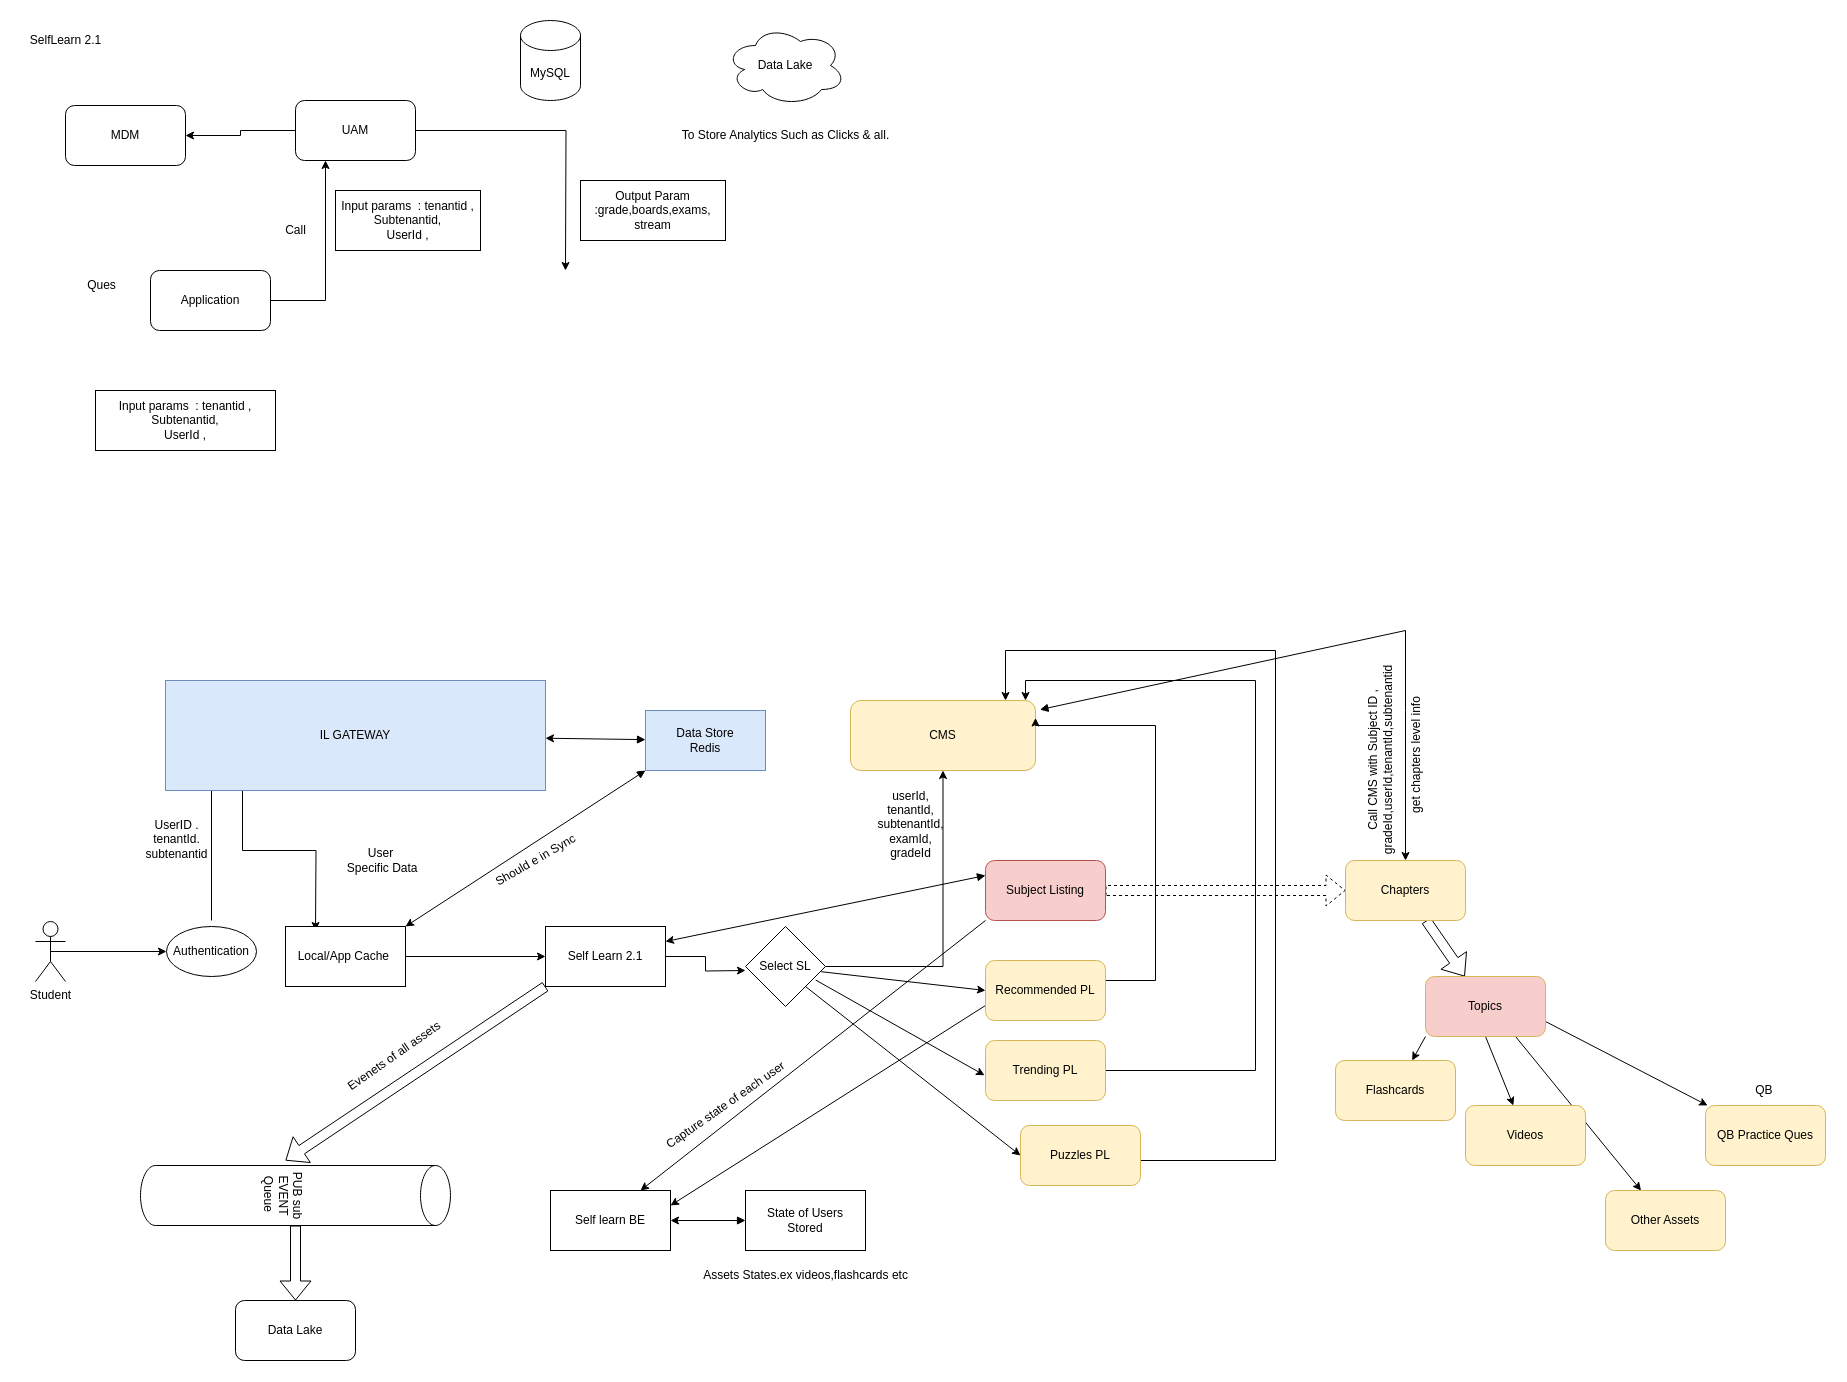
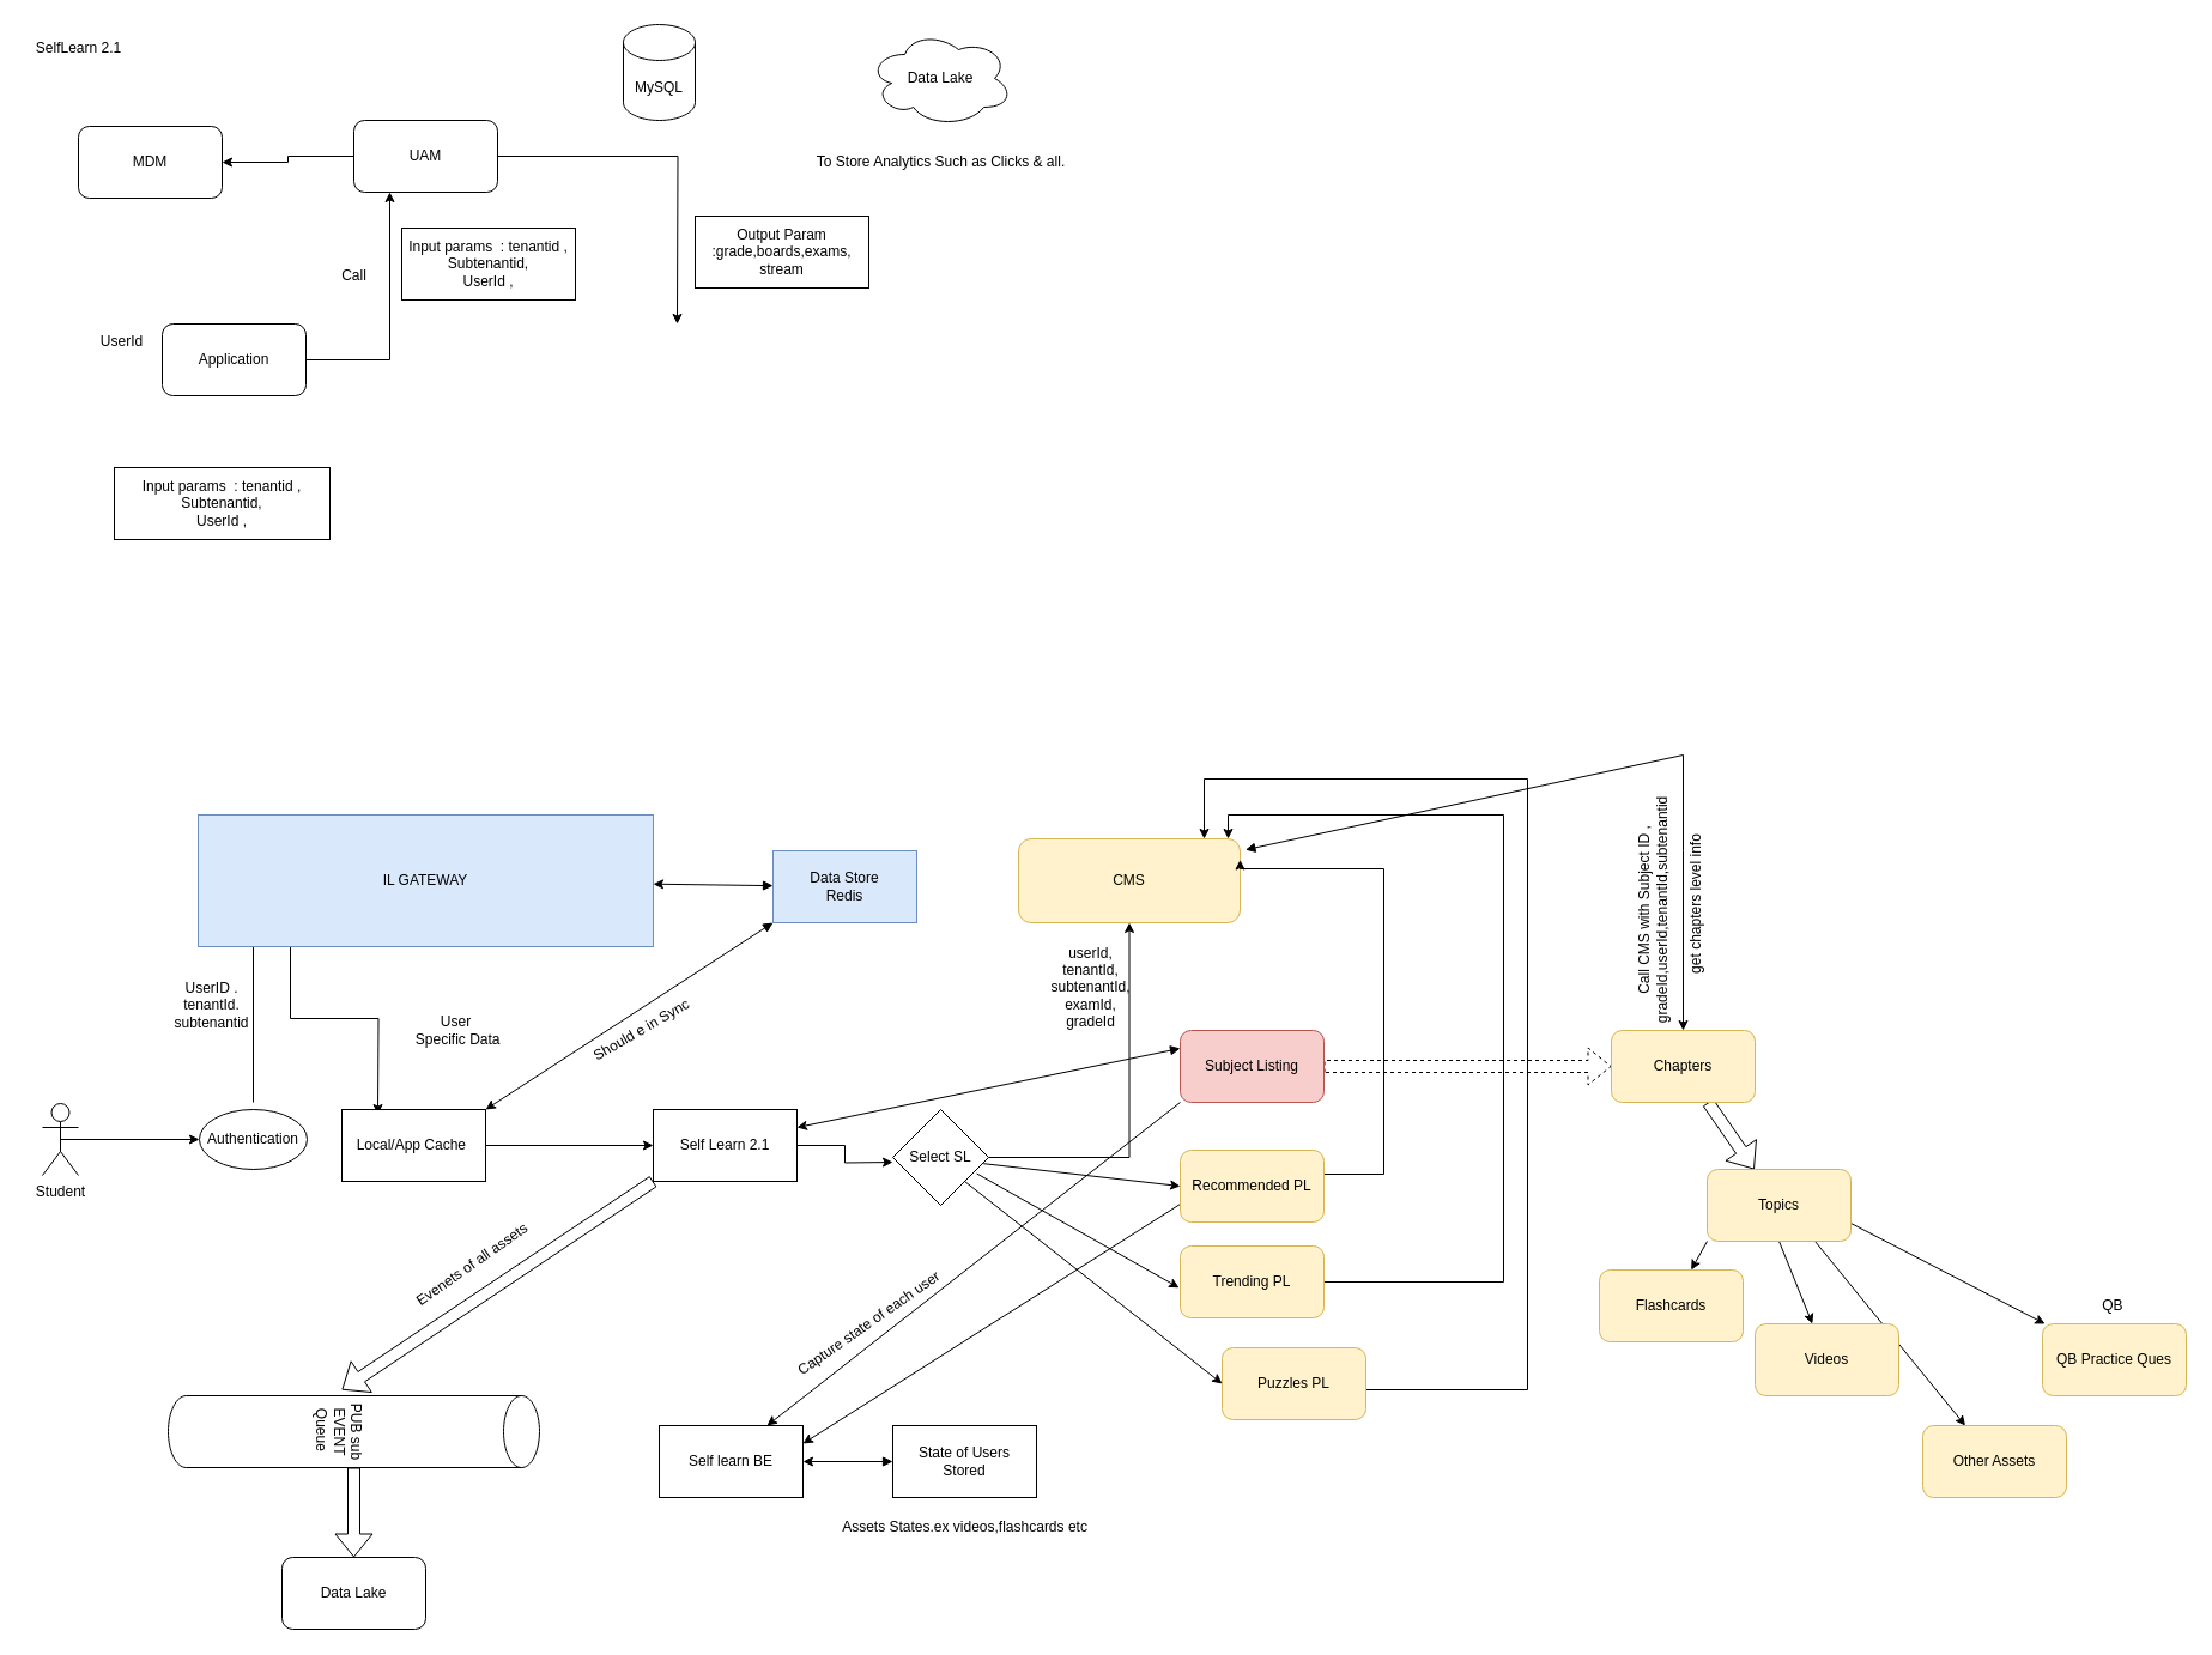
- <mxCell id="12" value="&lt;span style=&quot;&quot;&gt;Ques&lt;/span&gt;" style="text;html=1;align=center;verticalAlign=middle;resizable=0;points=[];autosize=1;strokeColor=none;fillColor=none;" vertex="1" parent="1"><mxGeometry x="71" y="270" width="60" height="30" as="geometry" /></mxCell>
+ <mxCell id="12" value="&lt;span style=&quot;&quot;&gt;UserId&lt;/span&gt;" style="text;html=1;align=center;verticalAlign=middle;resizable=0;points=[];autosize=1;strokeColor=none;fillColor=none;" vertex="1" parent="1"><mxGeometry x="71" y="270" width="60" height="30" as="geometry" /></mxCell>
- <mxCell id="11" value="Application" style="rounded=1;whiteSpace=wrap;html=1;" vertex="1" parent="1"><mxGeometry x="150" y="270" width="120" height="60" as="geometry" /></mxCell>
+ <mxCell id="11" value="Application" style="rounded=1;whiteSpace=wrap;html=1;" vertex="1" parent="1"><mxGeometry x="135" y="270" width="120" height="60" as="geometry" /></mxCell>
- <mxCell id="58" value="Topics" style="rounded=1;whiteSpace=wrap;html=1;fillColor=#f8cecc;strokeColor=#d6b656;" vertex="1" parent="1"><mxGeometry x="1425" y="976" width="120" height="60" as="geometry" /></mxCell>
+ <mxCell id="58" value="Topics" style="rounded=1;whiteSpace=wrap;html=1;fillColor=#fff2cc;strokeColor=#d6b656;" vertex="1" parent="1"><mxGeometry x="1425" y="976" width="120" height="60" as="geometry" /></mxCell>
